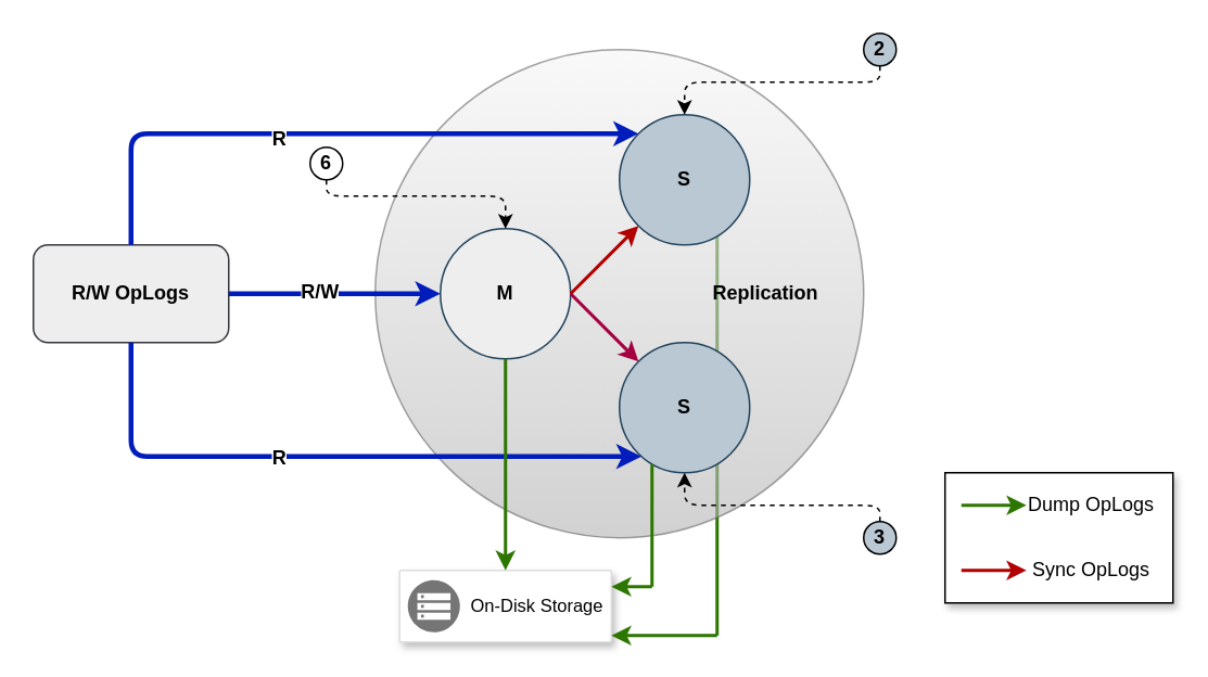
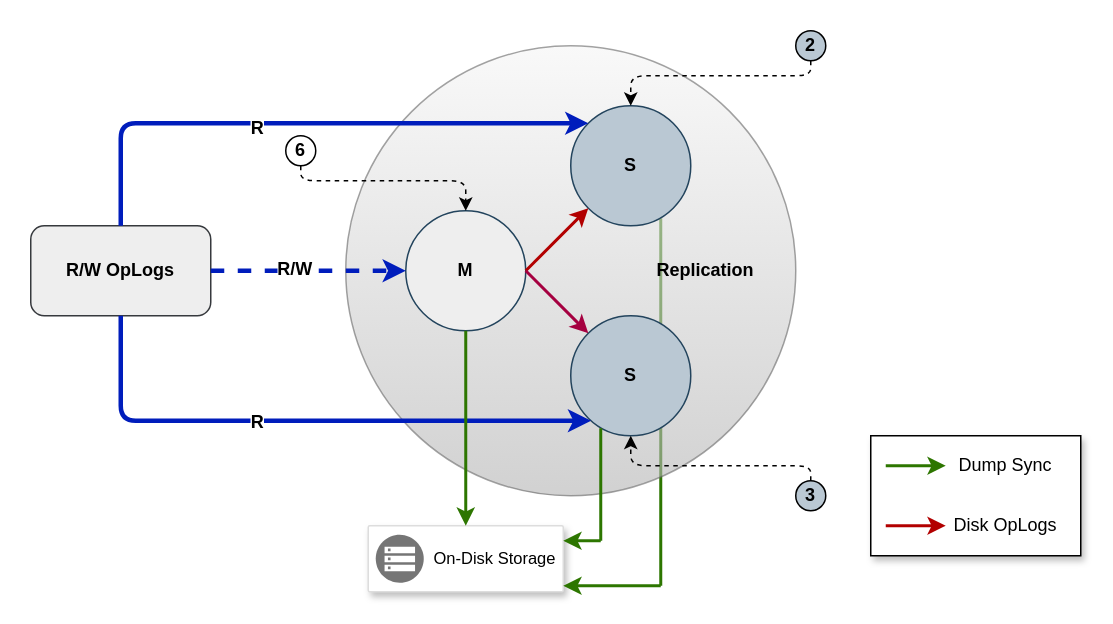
- <mxCell id="15" value="" style="endArrow=classic;html=1;entryX=0;entryY=0.5;entryDx=0;entryDy=0;strokeWidth=3;fillColor=#0050ef;strokeColor=#001DBC;" parent="1" source="4" target="6" edge="1"><mxGeometry width="50" height="50" relative="1" as="geometry"><mxPoint x="140" y="230" as="sourcePoint" /><mxPoint x="210.711" y="180" as="targetPoint" /></mxGeometry></mxCell>
+ <mxCell id="15" value="" style="endArrow=classic;html=1;entryX=0;entryY=0.5;entryDx=0;entryDy=0;strokeWidth=3;fillColor=#0050ef;strokeColor=#001DBC;dashed=1;" parent="1" source="4" target="6" edge="1"><mxGeometry width="50" height="50" relative="1" as="geometry"><mxPoint x="140" y="230" as="sourcePoint" /><mxPoint x="210.711" y="180" as="targetPoint" /></mxGeometry></mxCell>
- <mxCell id="29" value="Dump OpLogs" style="text;html=1;strokeColor=none;fillColor=none;align=center;verticalAlign=middle;whiteSpace=wrap;rounded=0;shadow=1;" parent="1" vertex="1"><mxGeometry x="630" y="300" width="80" height="20" as="geometry" /></mxCell>
+ <mxCell id="29" value="Dump Sync" style="text;html=1;strokeColor=none;fillColor=none;align=center;verticalAlign=middle;whiteSpace=wrap;rounded=0;shadow=1;" parent="1" vertex="1"><mxGeometry x="630" y="300" width="80" height="20" as="geometry" /></mxCell>
- <mxCell id="30" value="Sync OpLogs" style="text;html=1;strokeColor=none;fillColor=none;align=center;verticalAlign=middle;whiteSpace=wrap;rounded=0;shadow=1;" parent="1" vertex="1"><mxGeometry x="630" y="340" width="80" height="20" as="geometry" /></mxCell>
+ <mxCell id="30" value="Disk OpLogs" style="text;html=1;strokeColor=none;fillColor=none;align=center;verticalAlign=middle;whiteSpace=wrap;rounded=0;shadow=1;" parent="1" vertex="1"><mxGeometry x="630" y="340" width="80" height="20" as="geometry" /></mxCell>
